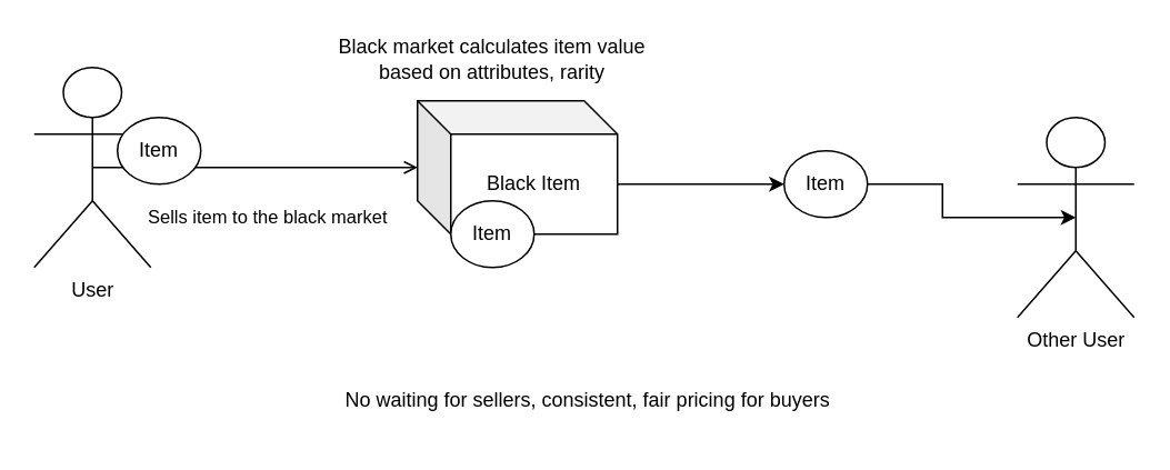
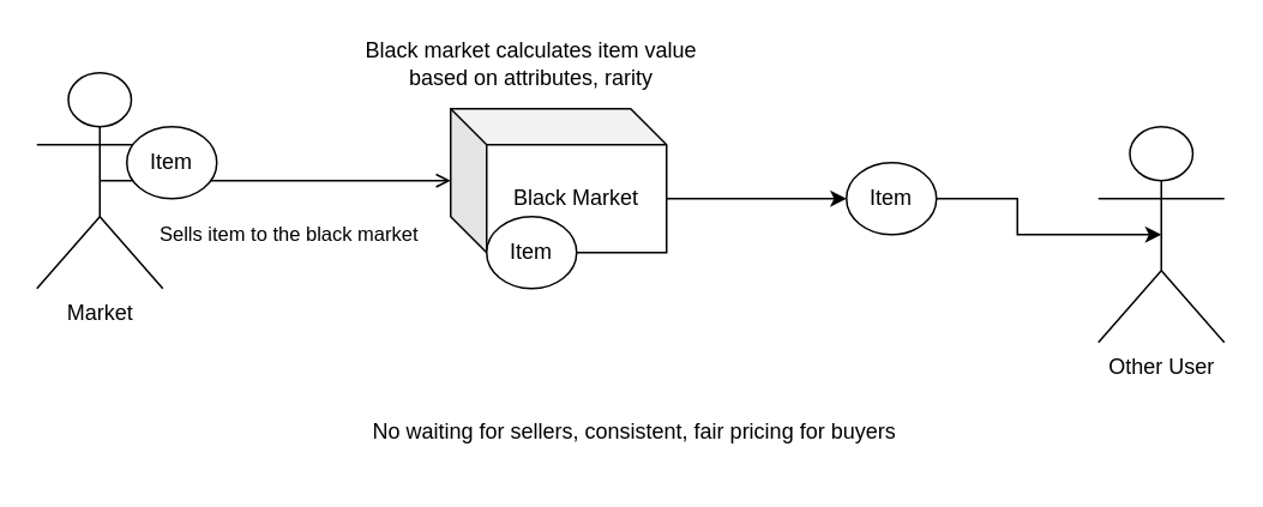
- <mxCell id="6" value="Black Item" style="shape=cube;whiteSpace=wrap;html=1;boundedLbl=1;backgroundOutline=1;darkOpacity=0.05;darkOpacity2=0.1;" vertex="1" parent="1"><mxGeometry x="250" y="60" width="120" height="80" as="geometry" /></mxCell>
+ <mxCell id="6" value="Black Market" style="shape=cube;whiteSpace=wrap;html=1;boundedLbl=1;backgroundOutline=1;darkOpacity=0.05;darkOpacity2=0.1;" vertex="1" parent="1"><mxGeometry x="250" y="60" width="120" height="80" as="geometry" /></mxCell>
- <mxCell id="3" value="User" style="shape=umlActor;verticalLabelPosition=bottom;verticalAlign=top;html=1;" vertex="1" parent="1"><mxGeometry x="20" y="40" width="70" height="120" as="geometry" /></mxCell>
+ <mxCell id="3" value="Market" style="shape=umlActor;verticalLabelPosition=bottom;verticalAlign=top;html=1;" vertex="1" parent="1"><mxGeometry x="20" y="40" width="70" height="120" as="geometry" /></mxCell>
